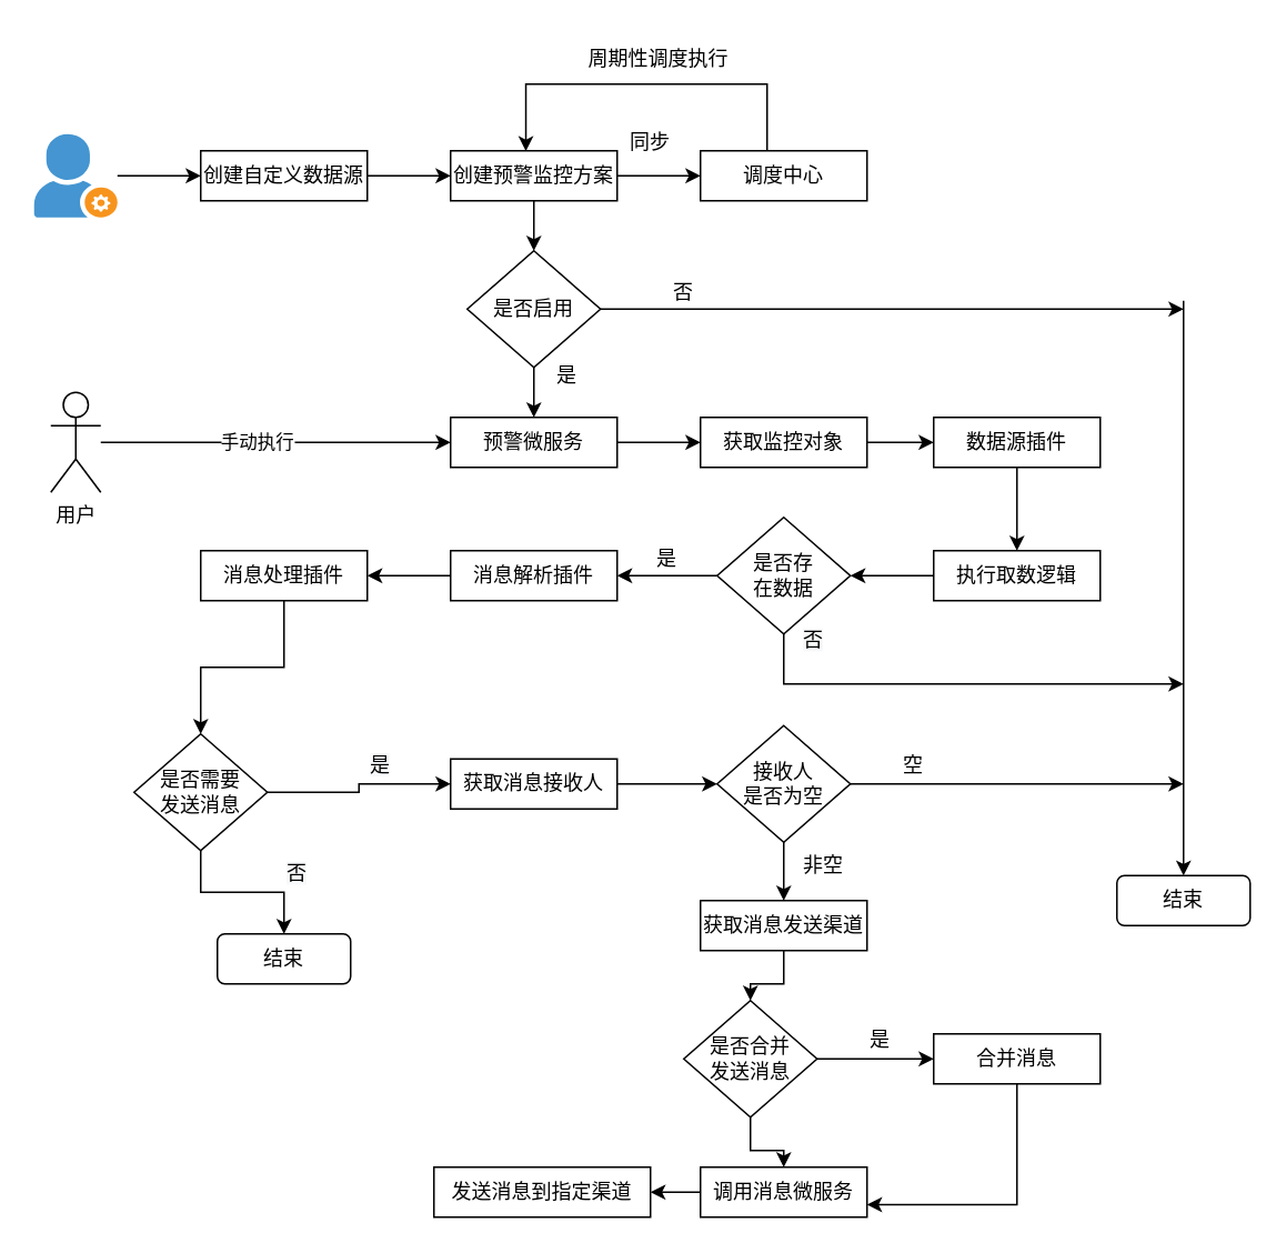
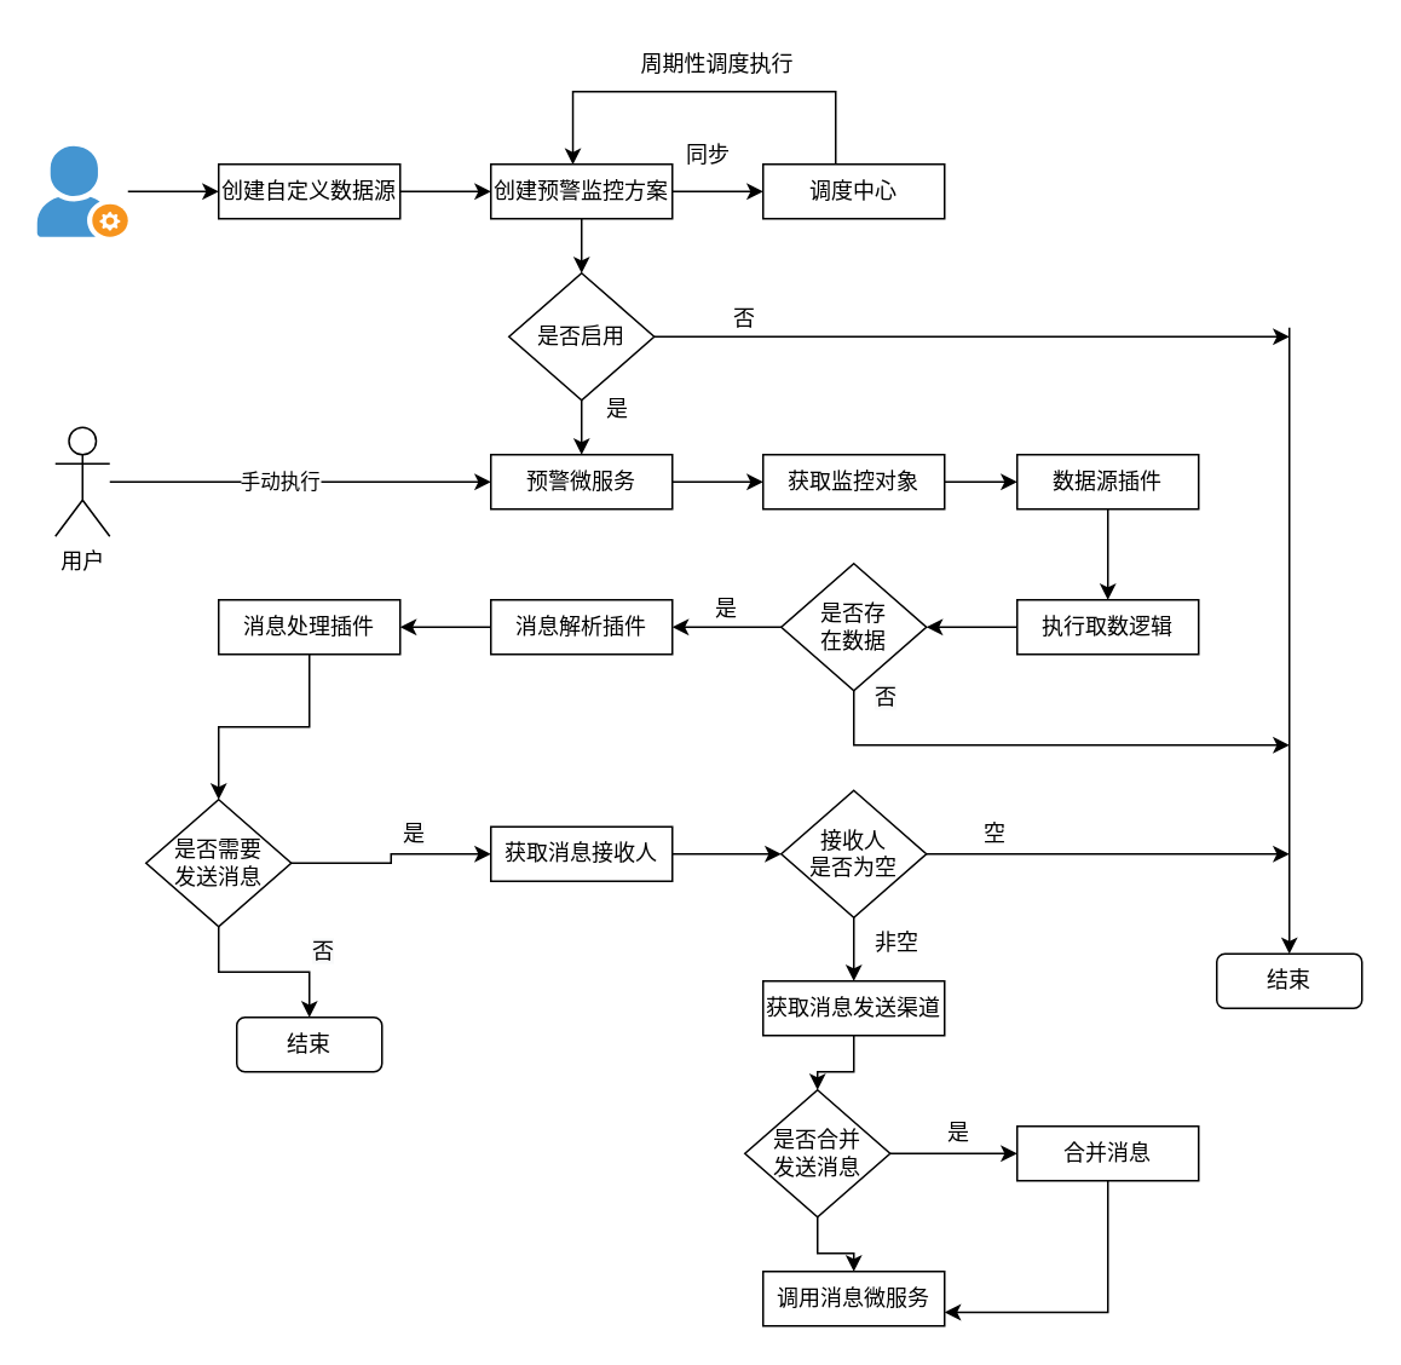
- <mxCell id="63" value="发送消息到指定渠道" style="rounded=0;whiteSpace=wrap;html=1;" vertex="1" parent="1"><mxGeometry x="260" y="700" width="130" height="30" as="geometry" /></mxCell>
- <mxCell id="55" style="edgeStyle=orthogonalEdgeStyle;rounded=0;orthogonalLoop=1;jettySize=auto;html=1;" edge="1" parent="1" source="56" target="63"><mxGeometry relative="1" as="geometry"><mxPoint x="370" y="715" as="targetPoint" /></mxGeometry></mxCell>
